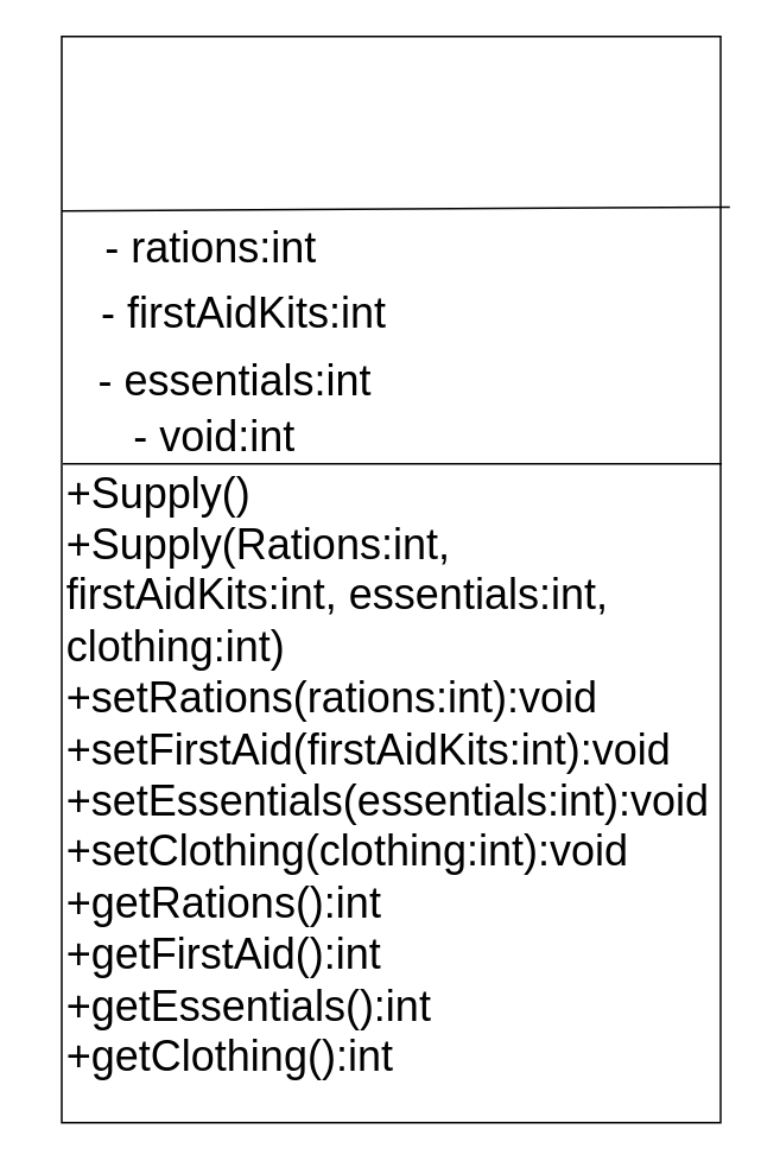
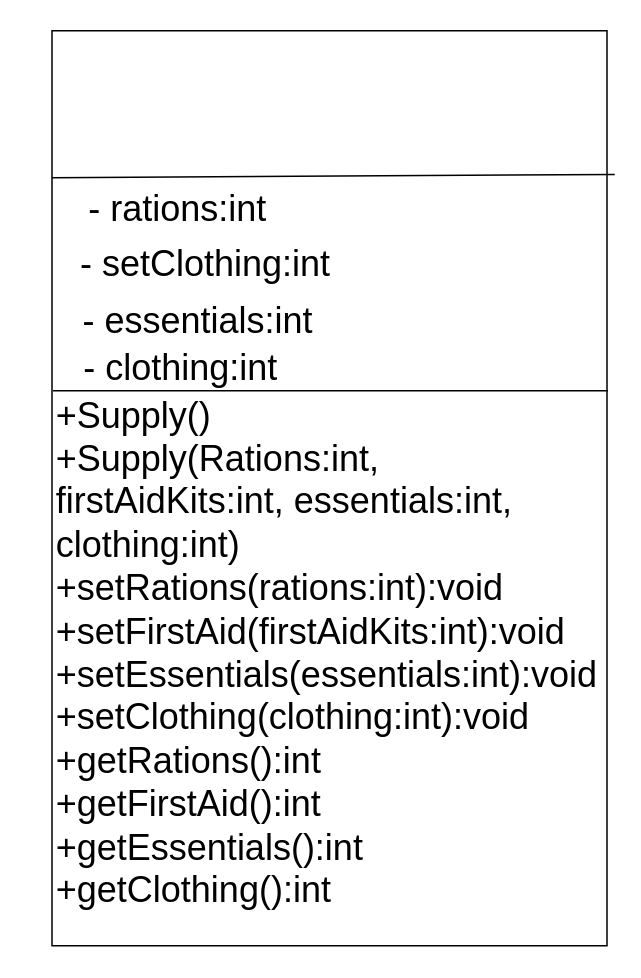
- <mxCell id="6" value="- firstAidKits:int" style="text;html=1;strokeColor=none;fillColor=none;align=center;verticalAlign=middle;whiteSpace=wrap;rounded=0;fontSize=24;" vertex="1" parent="2"><mxGeometry x="-13.875" y="129.391" width="232.964" height="54.124" as="geometry" /></mxCell>
+ <mxCell id="6" value="- setClothing:int" style="text;html=1;strokeColor=none;fillColor=none;align=center;verticalAlign=middle;whiteSpace=wrap;rounded=0;fontSize=24;" vertex="1" parent="2"><mxGeometry x="-13.875" y="129.391" width="232.964" height="54.124" as="geometry" /></mxCell>
- <mxCell id="10" value="- void:int" style="text;html=1;strokeColor=none;fillColor=none;align=center;verticalAlign=middle;whiteSpace=wrap;rounded=0;fontSize=24;" vertex="1" parent="2"><mxGeometry x="-11.6" y="212.79" width="195.88" height="23.927" as="geometry" /></mxCell>
+ <mxCell id="10" value="- clothing:int" style="text;html=1;strokeColor=none;fillColor=none;align=center;verticalAlign=middle;whiteSpace=wrap;rounded=0;fontSize=24;" vertex="1" parent="2"><mxGeometry x="-11.6" y="212.79" width="195.88" height="23.927" as="geometry" /></mxCell>
